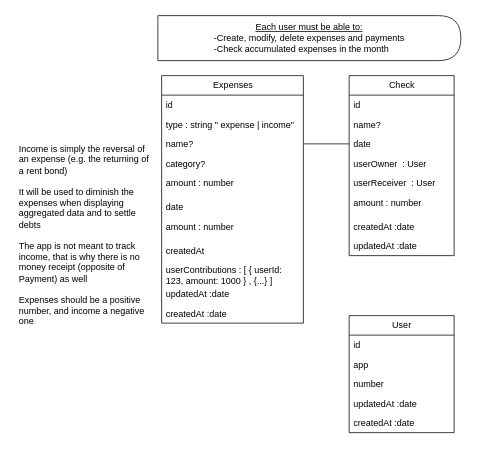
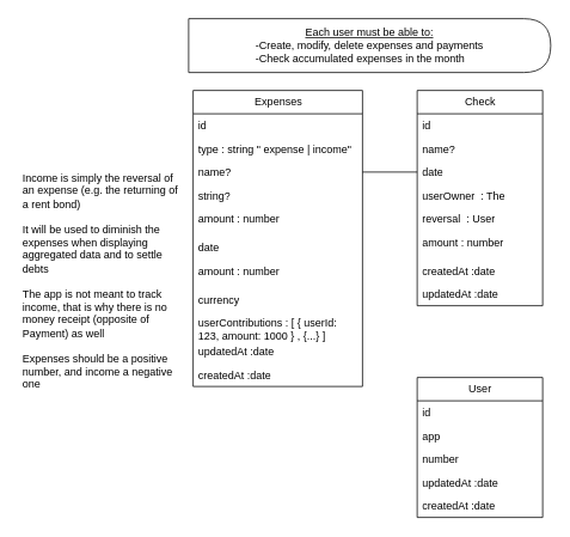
- <mxCell id="6" value="category?" style="text;strokeColor=none;fillColor=none;align=left;verticalAlign=top;spacingLeft=4;spacingRight=4;overflow=hidden;rotatable=0;points=[[0,0.5],[1,0.5]];portConstraint=eastwest;whiteSpace=wrap;html=1;" parent="2" vertex="1"><mxGeometry y="104" width="189" height="26" as="geometry" /></mxCell>
+ <mxCell id="6" value="string?" style="text;strokeColor=none;fillColor=none;align=left;verticalAlign=top;spacingLeft=4;spacingRight=4;overflow=hidden;rotatable=0;points=[[0,0.5],[1,0.5]];portConstraint=eastwest;whiteSpace=wrap;html=1;" parent="2" vertex="1"><mxGeometry y="104" width="189" height="26" as="geometry" /></mxCell>
- <mxCell id="18" value="userOwner&amp;nbsp;&amp;nbsp;: User" style="text;strokeColor=none;fillColor=none;align=left;verticalAlign=top;spacingLeft=4;spacingRight=4;overflow=hidden;rotatable=0;points=[[0,0.5],[1,0.5]];portConstraint=eastwest;whiteSpace=wrap;html=1;" parent="14" vertex="1"><mxGeometry y="104" width="140" height="26" as="geometry" /></mxCell>
+ <mxCell id="18" value="userOwner&amp;nbsp;&amp;nbsp;: The" style="text;strokeColor=none;fillColor=none;align=left;verticalAlign=top;spacingLeft=4;spacingRight=4;overflow=hidden;rotatable=0;points=[[0,0.5],[1,0.5]];portConstraint=eastwest;whiteSpace=wrap;html=1;" parent="14" vertex="1"><mxGeometry y="104" width="140" height="26" as="geometry" /></mxCell>
- <mxCell id="19" value="userReceiver&amp;nbsp; : User" style="text;strokeColor=none;fillColor=none;align=left;verticalAlign=top;spacingLeft=4;spacingRight=4;overflow=hidden;rotatable=0;points=[[0,0.5],[1,0.5]];portConstraint=eastwest;whiteSpace=wrap;html=1;" parent="14" vertex="1"><mxGeometry y="130" width="140" height="26" as="geometry" /></mxCell>
+ <mxCell id="19" value="reversal&amp;nbsp; : User" style="text;strokeColor=none;fillColor=none;align=left;verticalAlign=top;spacingLeft=4;spacingRight=4;overflow=hidden;rotatable=0;points=[[0,0.5],[1,0.5]];portConstraint=eastwest;whiteSpace=wrap;html=1;" parent="14" vertex="1"><mxGeometry y="130" width="140" height="26" as="geometry" /></mxCell>
- <mxCell id="10" value="createdAt" style="text;strokeColor=none;fillColor=none;align=left;verticalAlign=top;spacingLeft=4;spacingRight=4;overflow=hidden;rotatable=0;points=[[0,0.5],[1,0.5]];portConstraint=eastwest;whiteSpace=wrap;html=1;" parent="2" vertex="1"><mxGeometry y="220" width="189" height="26" as="geometry" /></mxCell>
+ <mxCell id="10" value="currency" style="text;strokeColor=none;fillColor=none;align=left;verticalAlign=top;spacingLeft=4;spacingRight=4;overflow=hidden;rotatable=0;points=[[0,0.5],[1,0.5]];portConstraint=eastwest;whiteSpace=wrap;html=1;" parent="2" vertex="1"><mxGeometry y="220" width="189" height="26" as="geometry" /></mxCell>
